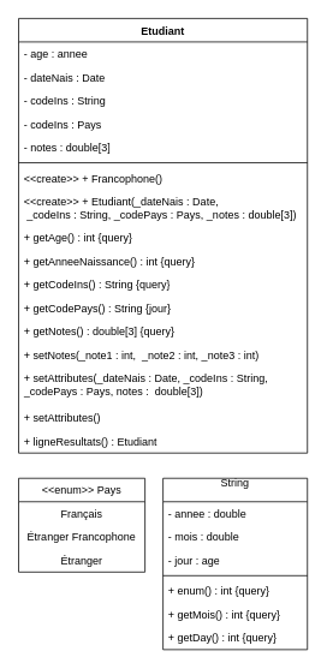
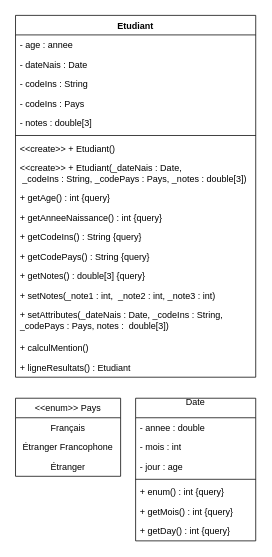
- <mxCell id="9" value="&amp;lt;&amp;lt;create&amp;gt;&amp;gt; + Francophone()" style="text;strokeColor=none;fillColor=none;align=left;verticalAlign=top;spacingLeft=4;spacingRight=4;overflow=hidden;rotatable=0;points=[[0,0.5],[1,0.5]];portConstraint=eastwest;whiteSpace=wrap;html=1;" vertex="1" parent="2"><mxGeometry y="164" width="320" height="26" as="geometry" /></mxCell>
+ <mxCell id="9" value="&amp;lt;&amp;lt;create&amp;gt;&amp;gt; + Etudiant()" style="text;strokeColor=none;fillColor=none;align=left;verticalAlign=top;spacingLeft=4;spacingRight=4;overflow=hidden;rotatable=0;points=[[0,0.5],[1,0.5]];portConstraint=eastwest;whiteSpace=wrap;html=1;" vertex="1" parent="2"><mxGeometry y="164" width="320" height="26" as="geometry" /></mxCell>
- <mxCell id="14" value="&lt;div&gt;+ getCodePays() : String {jour}&lt;br&gt;&lt;/div&gt;" style="text;strokeColor=none;fillColor=none;align=left;verticalAlign=top;spacingLeft=4;spacingRight=4;overflow=hidden;rotatable=0;points=[[0,0.5],[1,0.5]];portConstraint=eastwest;whiteSpace=wrap;html=1;" vertex="1" parent="2"><mxGeometry y="308" width="320" height="26" as="geometry" /></mxCell>
+ <mxCell id="14" value="&lt;div&gt;+ getCodePays() : String {query}&lt;br&gt;&lt;/div&gt;" style="text;strokeColor=none;fillColor=none;align=left;verticalAlign=top;spacingLeft=4;spacingRight=4;overflow=hidden;rotatable=0;points=[[0,0.5],[1,0.5]];portConstraint=eastwest;whiteSpace=wrap;html=1;" vertex="1" parent="2"><mxGeometry y="308" width="320" height="26" as="geometry" /></mxCell>
- <mxCell id="18" value="+ setAttributes()" style="text;strokeColor=none;fillColor=none;align=left;verticalAlign=top;spacingLeft=4;spacingRight=4;overflow=hidden;rotatable=0;points=[[0,0.5],[1,0.5]];portConstraint=eastwest;whiteSpace=wrap;html=1;" vertex="1" parent="2"><mxGeometry y="430" width="320" height="26" as="geometry" /></mxCell>
+ <mxCell id="18" value="+ calculMention()" style="text;strokeColor=none;fillColor=none;align=left;verticalAlign=top;spacingLeft=4;spacingRight=4;overflow=hidden;rotatable=0;points=[[0,0.5],[1,0.5]];portConstraint=eastwest;whiteSpace=wrap;html=1;" vertex="1" parent="2"><mxGeometry y="430" width="320" height="26" as="geometry" /></mxCell>
- <mxCell id="24" value="&lt;div&gt;String&lt;/div&gt;&lt;div&gt;&lt;br&gt;&lt;/div&gt;" style="swimlane;fontStyle=0;childLayout=stackLayout;horizontal=1;startSize=26;fillColor=none;horizontalStack=0;resizeParent=1;resizeParentMax=0;resizeLast=0;collapsible=1;marginBottom=0;whiteSpace=wrap;html=1;" vertex="1" parent="1"><mxGeometry x="180" y="530" width="160" height="190" as="geometry" /></mxCell>
+ <mxCell id="24" value="&lt;div&gt;Date&lt;/div&gt;&lt;div&gt;&lt;br&gt;&lt;/div&gt;" style="swimlane;fontStyle=0;childLayout=stackLayout;horizontal=1;startSize=26;fillColor=none;horizontalStack=0;resizeParent=1;resizeParentMax=0;resizeLast=0;collapsible=1;marginBottom=0;whiteSpace=wrap;html=1;" vertex="1" parent="1"><mxGeometry x="180" y="530" width="160" height="190" as="geometry" /></mxCell>
- <mxCell id="26" value="- mois : double" style="text;strokeColor=none;fillColor=none;align=left;verticalAlign=top;spacingLeft=4;spacingRight=4;overflow=hidden;rotatable=0;points=[[0,0.5],[1,0.5]];portConstraint=eastwest;whiteSpace=wrap;html=1;" vertex="1" parent="24"><mxGeometry y="52" width="160" height="26" as="geometry" /></mxCell>
+ <mxCell id="26" value="- mois : int" style="text;strokeColor=none;fillColor=none;align=left;verticalAlign=top;spacingLeft=4;spacingRight=4;overflow=hidden;rotatable=0;points=[[0,0.5],[1,0.5]];portConstraint=eastwest;whiteSpace=wrap;html=1;" vertex="1" parent="24"><mxGeometry y="52" width="160" height="26" as="geometry" /></mxCell>
